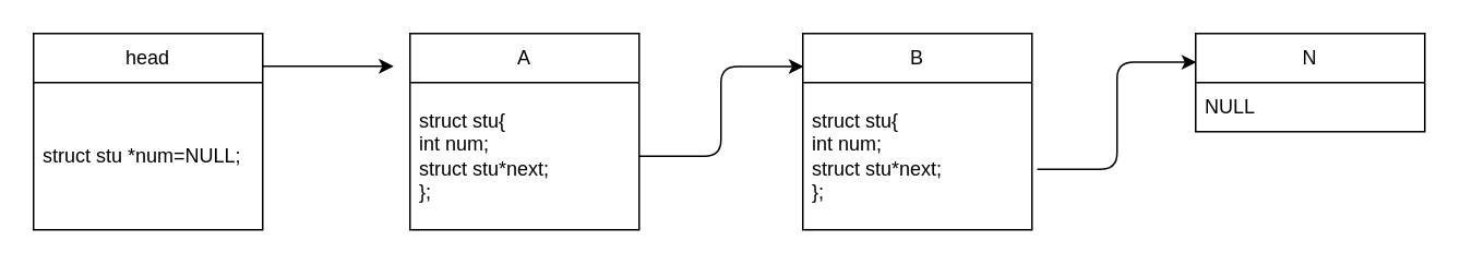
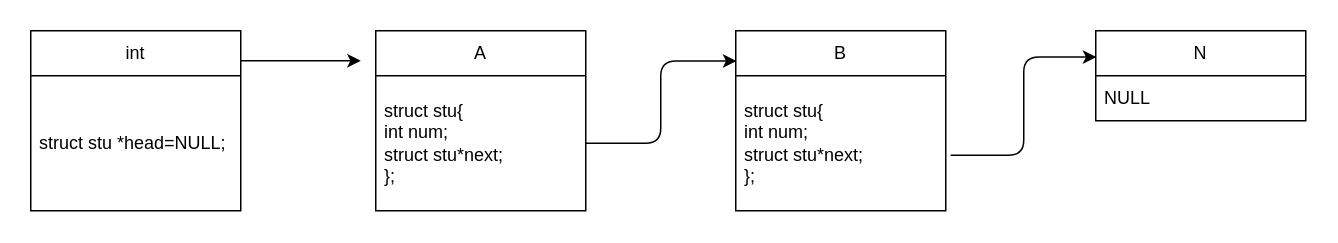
- <mxCell id="11" value="head" style="swimlane;fontStyle=0;childLayout=stackLayout;horizontal=1;startSize=30;horizontalStack=0;resizeParent=1;resizeParentMax=0;resizeLast=0;collapsible=1;marginBottom=0;whiteSpace=wrap;html=1;" vertex="1" parent="1"><mxGeometry x="20" y="20" width="140" height="120" as="geometry" /></mxCell>
+ <mxCell id="11" value="int" style="swimlane;fontStyle=0;childLayout=stackLayout;horizontal=1;startSize=30;horizontalStack=0;resizeParent=1;resizeParentMax=0;resizeLast=0;collapsible=1;marginBottom=0;whiteSpace=wrap;html=1;" vertex="1" parent="1"><mxGeometry x="20" y="20" width="140" height="120" as="geometry" /></mxCell>
- <mxCell id="12" value="struct stu *num=NULL;" style="text;strokeColor=none;fillColor=none;align=left;verticalAlign=middle;spacingLeft=4;spacingRight=4;overflow=hidden;points=[[0,0.5],[1,0.5]];portConstraint=eastwest;rotatable=0;whiteSpace=wrap;html=1;" vertex="1" parent="11"><mxGeometry y="30" width="140" height="90" as="geometry" /></mxCell>
+ <mxCell id="12" value="struct stu *head=NULL;" style="text;strokeColor=none;fillColor=none;align=left;verticalAlign=middle;spacingLeft=4;spacingRight=4;overflow=hidden;points=[[0,0.5],[1,0.5]];portConstraint=eastwest;rotatable=0;whiteSpace=wrap;html=1;" vertex="1" parent="11"><mxGeometry y="30" width="140" height="90" as="geometry" /></mxCell>
